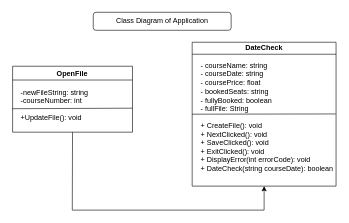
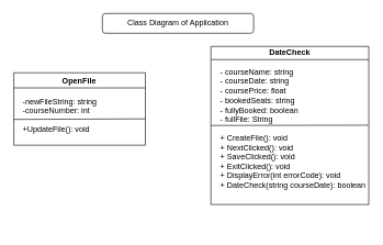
- <mxCell id="8" value="" style="endArrow=classic;html=1;rounded=0;entryX=0.5;entryY=1;entryDx=0;entryDy=0;exitX=0.5;exitY=1;exitDx=0;exitDy=0;" parent="1" target="2" edge="1" source="5"><mxGeometry width="50" height="50" relative="1" as="geometry"><mxPoint x="200" y="390" as="sourcePoint" /><mxPoint x="480" y="390" as="targetPoint" /><Array as="points"><mxPoint x="120" y="350" /><mxPoint x="440" y="350" /></Array></mxGeometry></mxCell>
